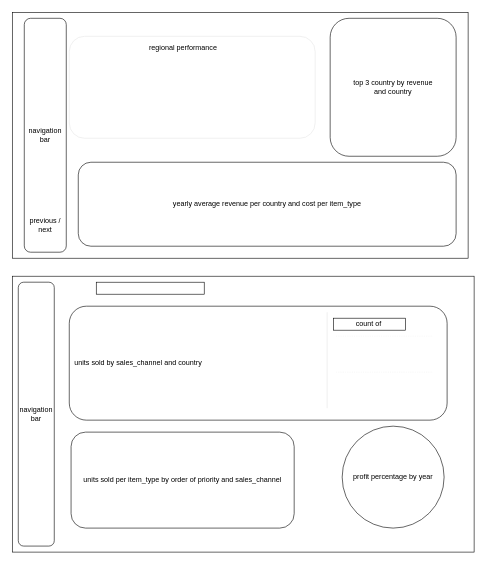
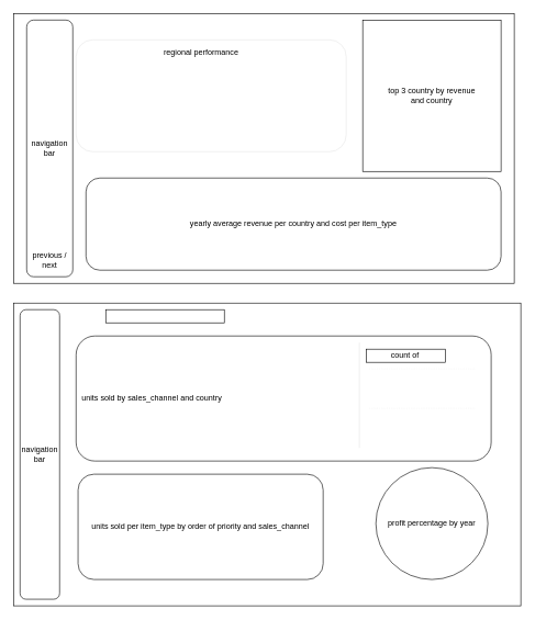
- <mxCell id="5" value="top 3 country by revenue&lt;br&gt;and country" style="rounded=1;whiteSpace=wrap;html=1;" parent="1" vertex="1"><mxGeometry x="550" y="30" width="210" height="230" as="geometry" /></mxCell>
+ <mxCell id="5" value="top 3 country by revenue&lt;br&gt;and country" style="whiteSpace=wrap;html=1;rounded=0;" parent="1" vertex="1"><mxGeometry x="550" y="30" width="210" height="230" as="geometry" /></mxCell>
- <mxCell id="4" value="previous /&lt;br&gt;next" style="text;strokeColor=none;align=center;fillColor=none;html=1;verticalAlign=middle;whiteSpace=wrap;rounded=0;" parent="1" vertex="1"><mxGeometry x="45" y="360" width="60" height="30" as="geometry" /></mxCell>
+ <mxCell id="4" value="previous /&lt;br&gt;next" style="text;strokeColor=none;align=center;fillColor=none;html=1;verticalAlign=middle;whiteSpace=wrap;rounded=0;" parent="1" vertex="1"><mxGeometry x="45" y="380" width="60" height="30" as="geometry" /></mxCell>
